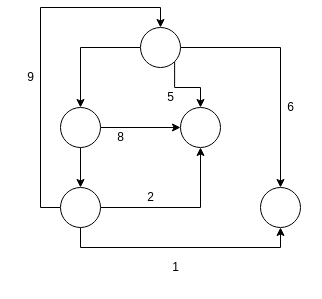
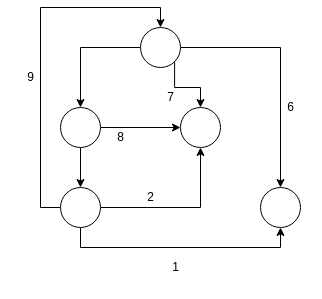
- <mxCell id="18" value="5" style="text;html=1;align=center;verticalAlign=middle;resizable=0;points=[];autosize=1;strokeColor=none;" vertex="1" parent="1"><mxGeometry x="160" y="80" width="20" height="20" as="geometry" /></mxCell>
+ <mxCell id="18" value="7" style="text;html=1;align=center;verticalAlign=middle;resizable=0;points=[];autosize=1;strokeColor=none;" vertex="1" parent="1"><mxGeometry x="160" y="80" width="20" height="20" as="geometry" /></mxCell>
